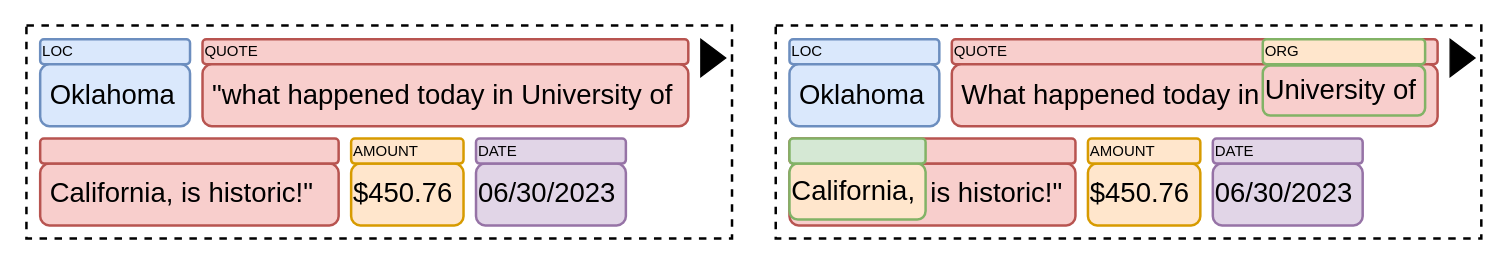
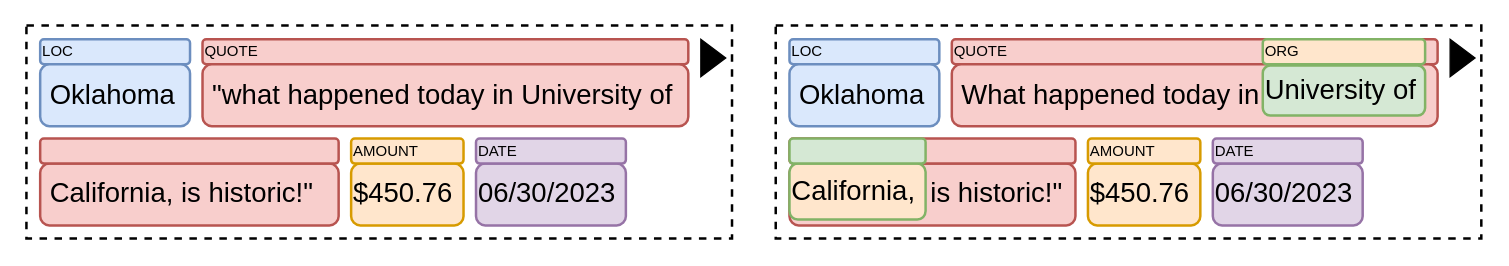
- <mxCell id="20" value="University of&amp;nbsp;" style="rounded=1;whiteSpace=wrap;html=1;align=left;fontSize=22;strokeWidth=2;fillColor=#f8cecc;strokeColor=#82b366;" parent="1" vertex="1"><mxGeometry x="1010" y="52" width="130" height="40" as="geometry" /></mxCell>
+ <mxCell id="20" value="University of&amp;nbsp;" style="rounded=1;whiteSpace=wrap;html=1;align=left;fontSize=22;strokeWidth=2;fillColor=#d5e8d4;strokeColor=#82b366;" parent="1" vertex="1"><mxGeometry x="1010" y="52" width="130" height="40" as="geometry" /></mxCell>
- <mxCell id="15" value="&amp;nbsp;What happened today in California of" style="rounded=1;whiteSpace=wrap;html=1;align=left;fontSize=22;strokeWidth=2;fillColor=#f8cecc;strokeColor=#b85450;" parent="1" vertex="1"><mxGeometry x="761" y="51" width="389" height="49.5" as="geometry" /></mxCell>
+ <mxCell id="15" value="&amp;nbsp;What happened today in University of" style="rounded=1;whiteSpace=wrap;html=1;align=left;fontSize=22;strokeWidth=2;fillColor=#f8cecc;strokeColor=#b85450;" parent="1" vertex="1"><mxGeometry x="761" y="51" width="389" height="49.5" as="geometry" /></mxCell>
